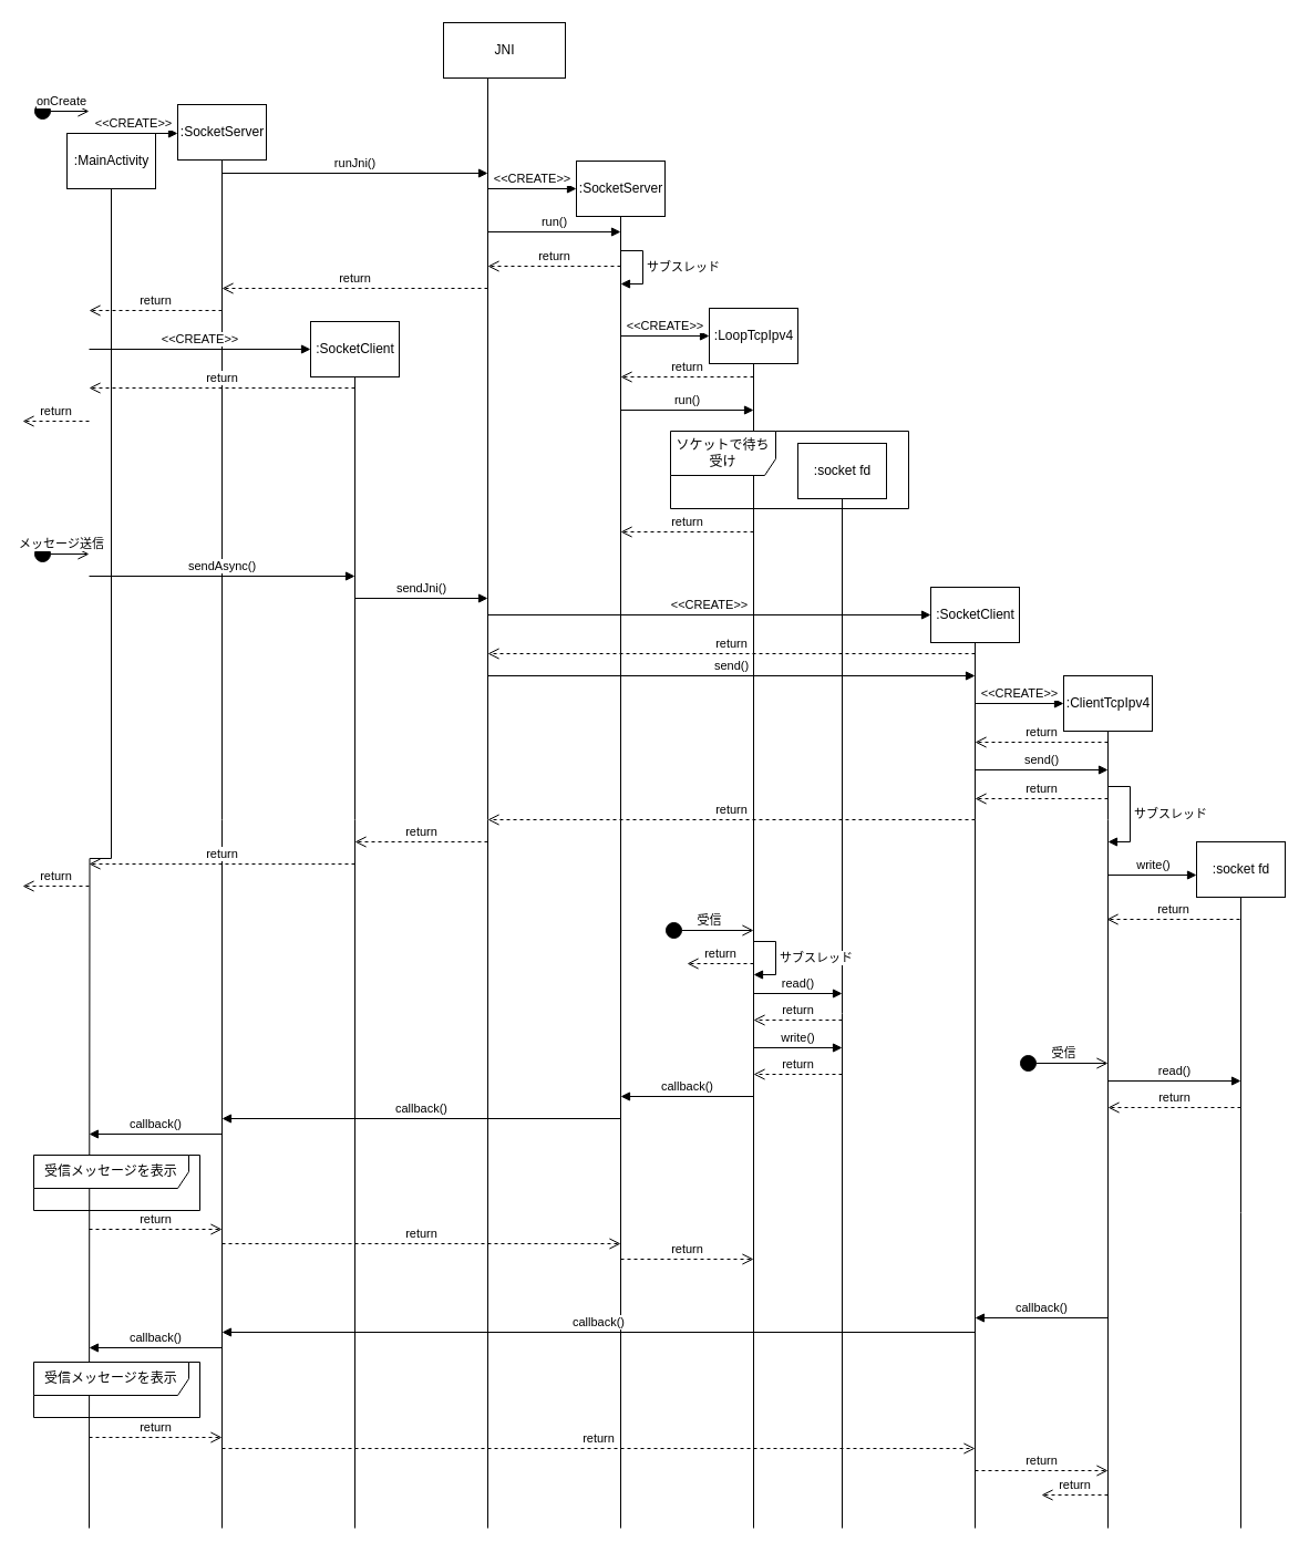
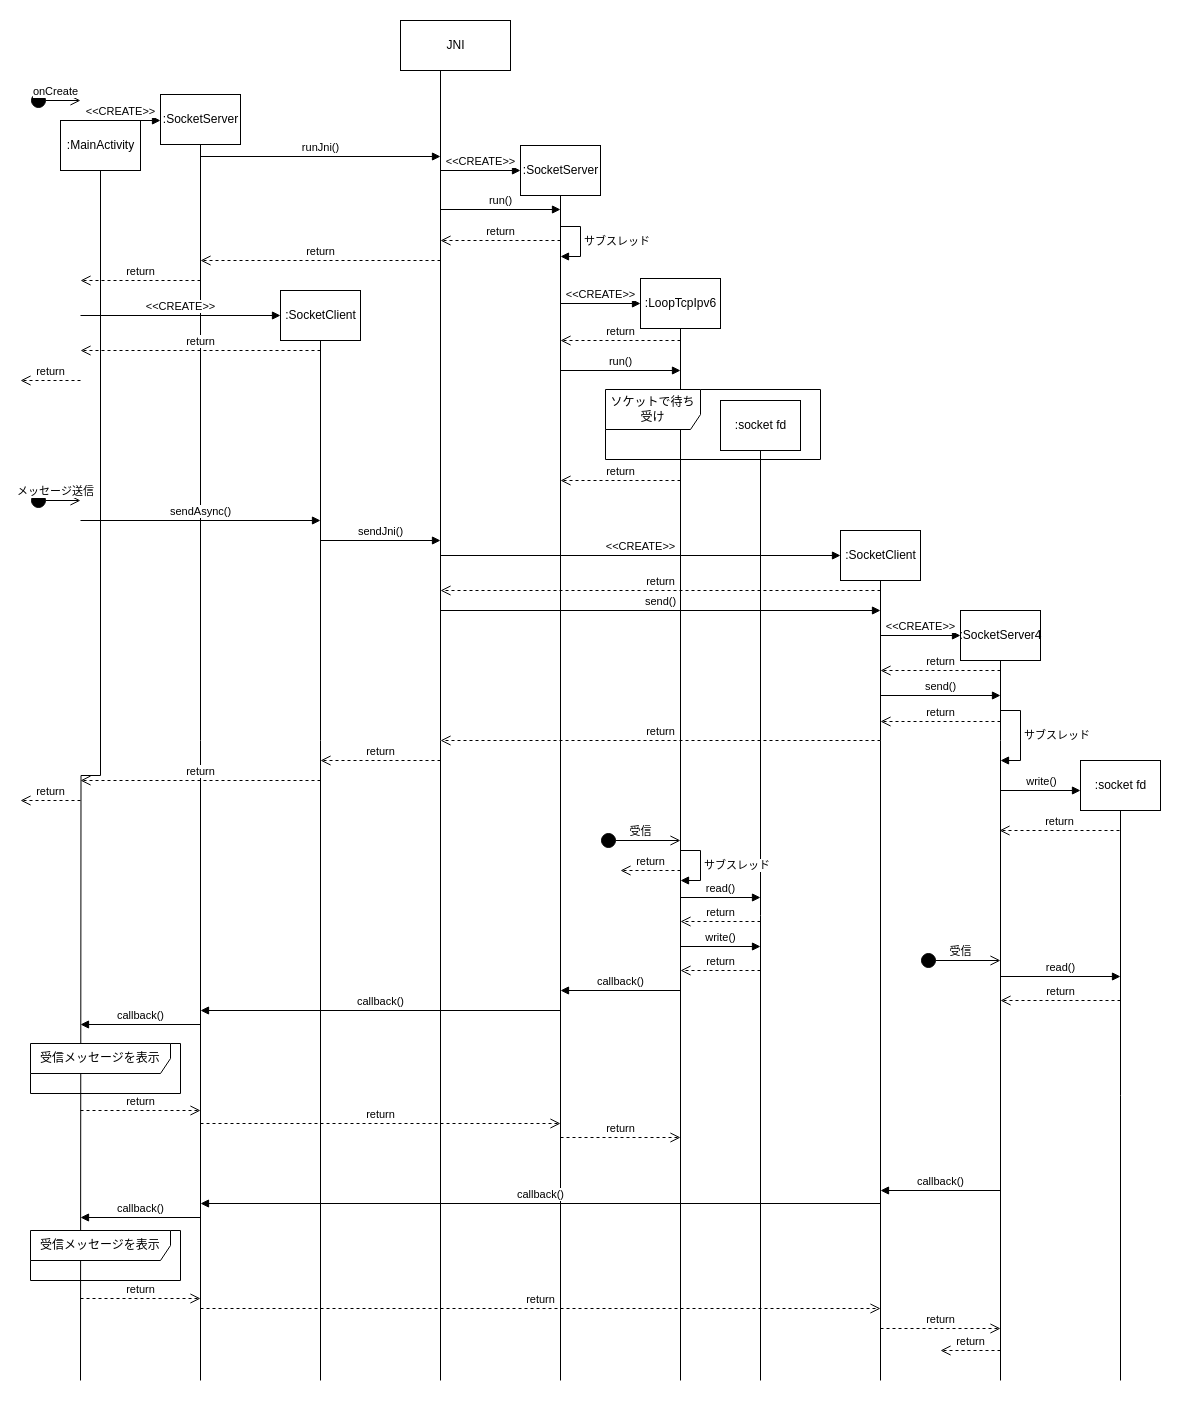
- <mxCell id="15" value=":LoopTcpIpv4" style="html=1;" vertex="1" parent="1"><mxGeometry x="640" y="278" width="80" height="50" as="geometry" /></mxCell>
+ <mxCell id="15" value=":LoopTcpIpv6" style="html=1;" vertex="1" parent="1"><mxGeometry x="640" y="278" width="80" height="50" as="geometry" /></mxCell>
- <mxCell id="17" value=":ClientTcpIpv4" style="html=1;" vertex="1" parent="1"><mxGeometry x="960" y="610" width="80" height="50" as="geometry" /></mxCell>
+ <mxCell id="17" value=":SocketServer4" style="html=1;" vertex="1" parent="1"><mxGeometry x="960" y="610" width="80" height="50" as="geometry" /></mxCell>
